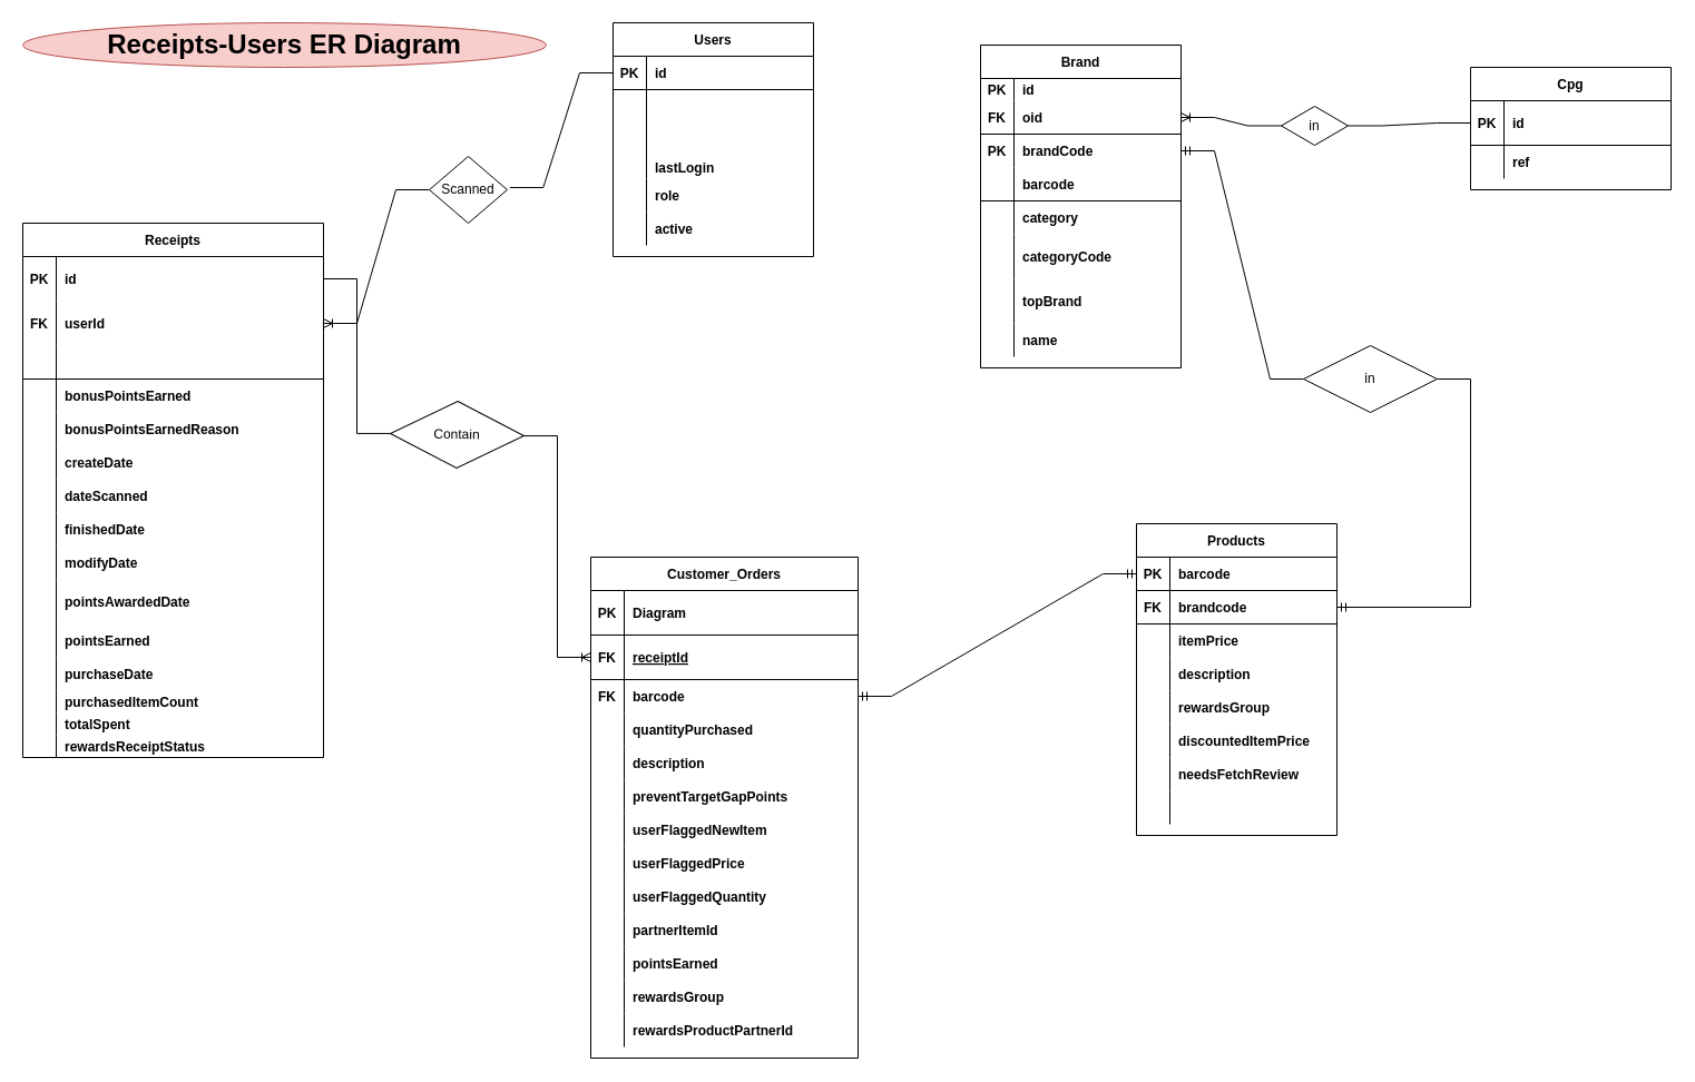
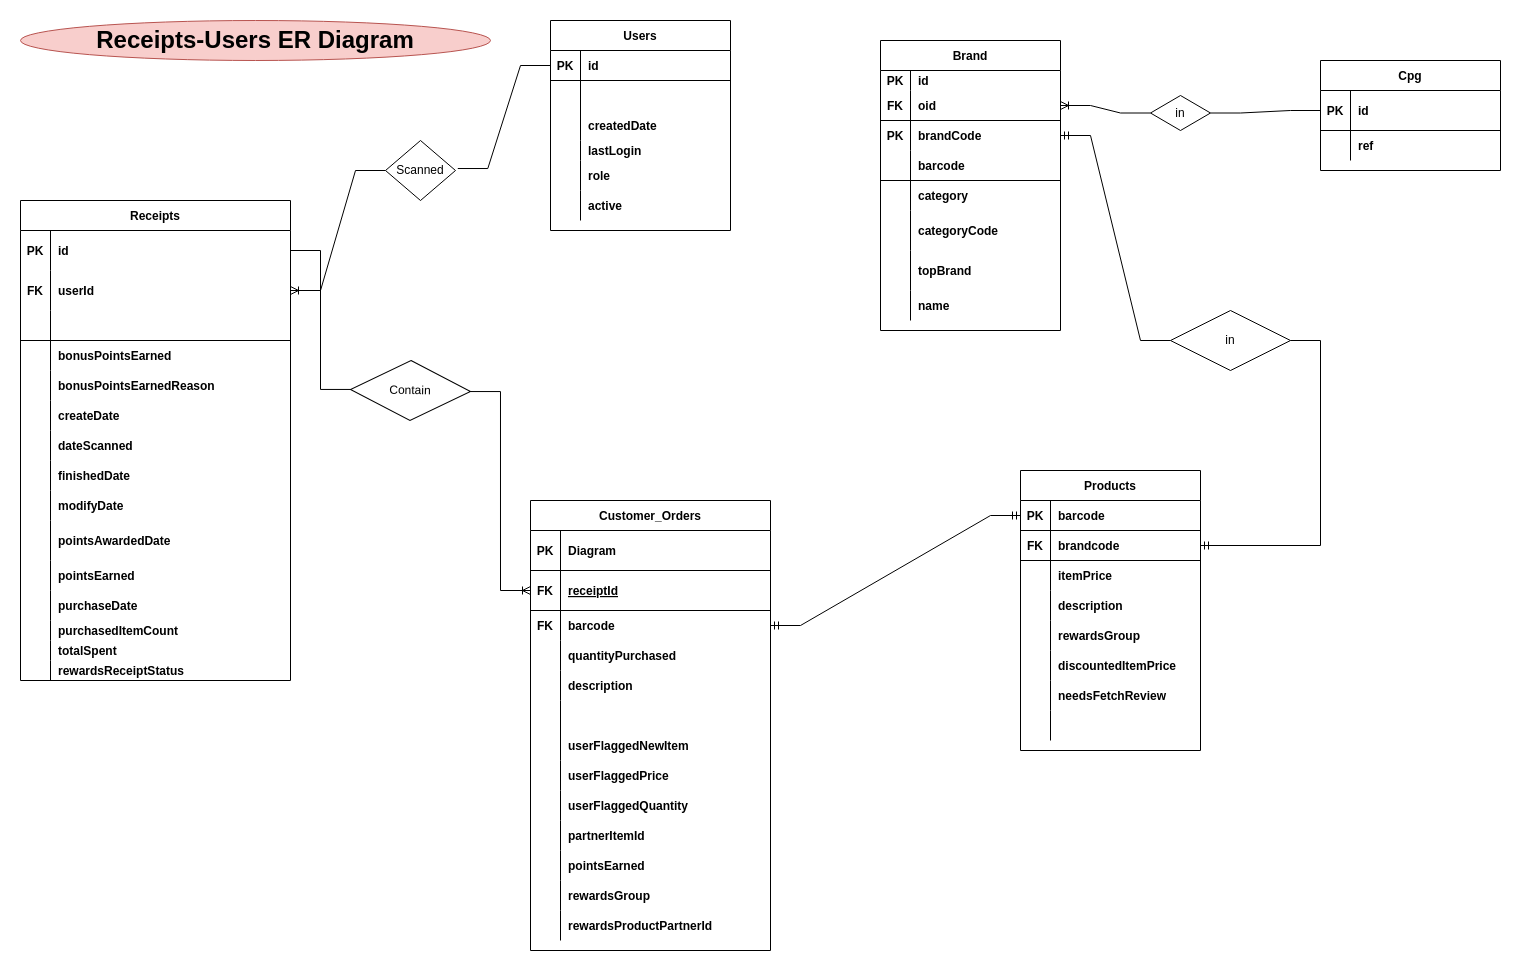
+ <mxCell id="56" value="createdDate" style="shape=partialRectangle;connectable=0;fillColor=none;top=0;left=0;bottom=0;right=0;align=left;spacingLeft=6;overflow=hidden;fontStyle=1" vertex="1" parent="54"><mxGeometry x="30" width="150" height="30" as="geometry"><mxRectangle width="150" height="30" as="alternateBounds" /></mxGeometry></mxCell>
- <mxCell id="145" value="preventTargetGapPoints" style="shape=partialRectangle;connectable=0;fillColor=none;top=0;left=0;bottom=0;right=0;align=left;spacingLeft=6;overflow=hidden;fontStyle=1" vertex="1" parent="143"><mxGeometry x="30" width="210" height="30" as="geometry"><mxRectangle width="210" height="30" as="alternateBounds" /></mxGeometry></mxCell>
